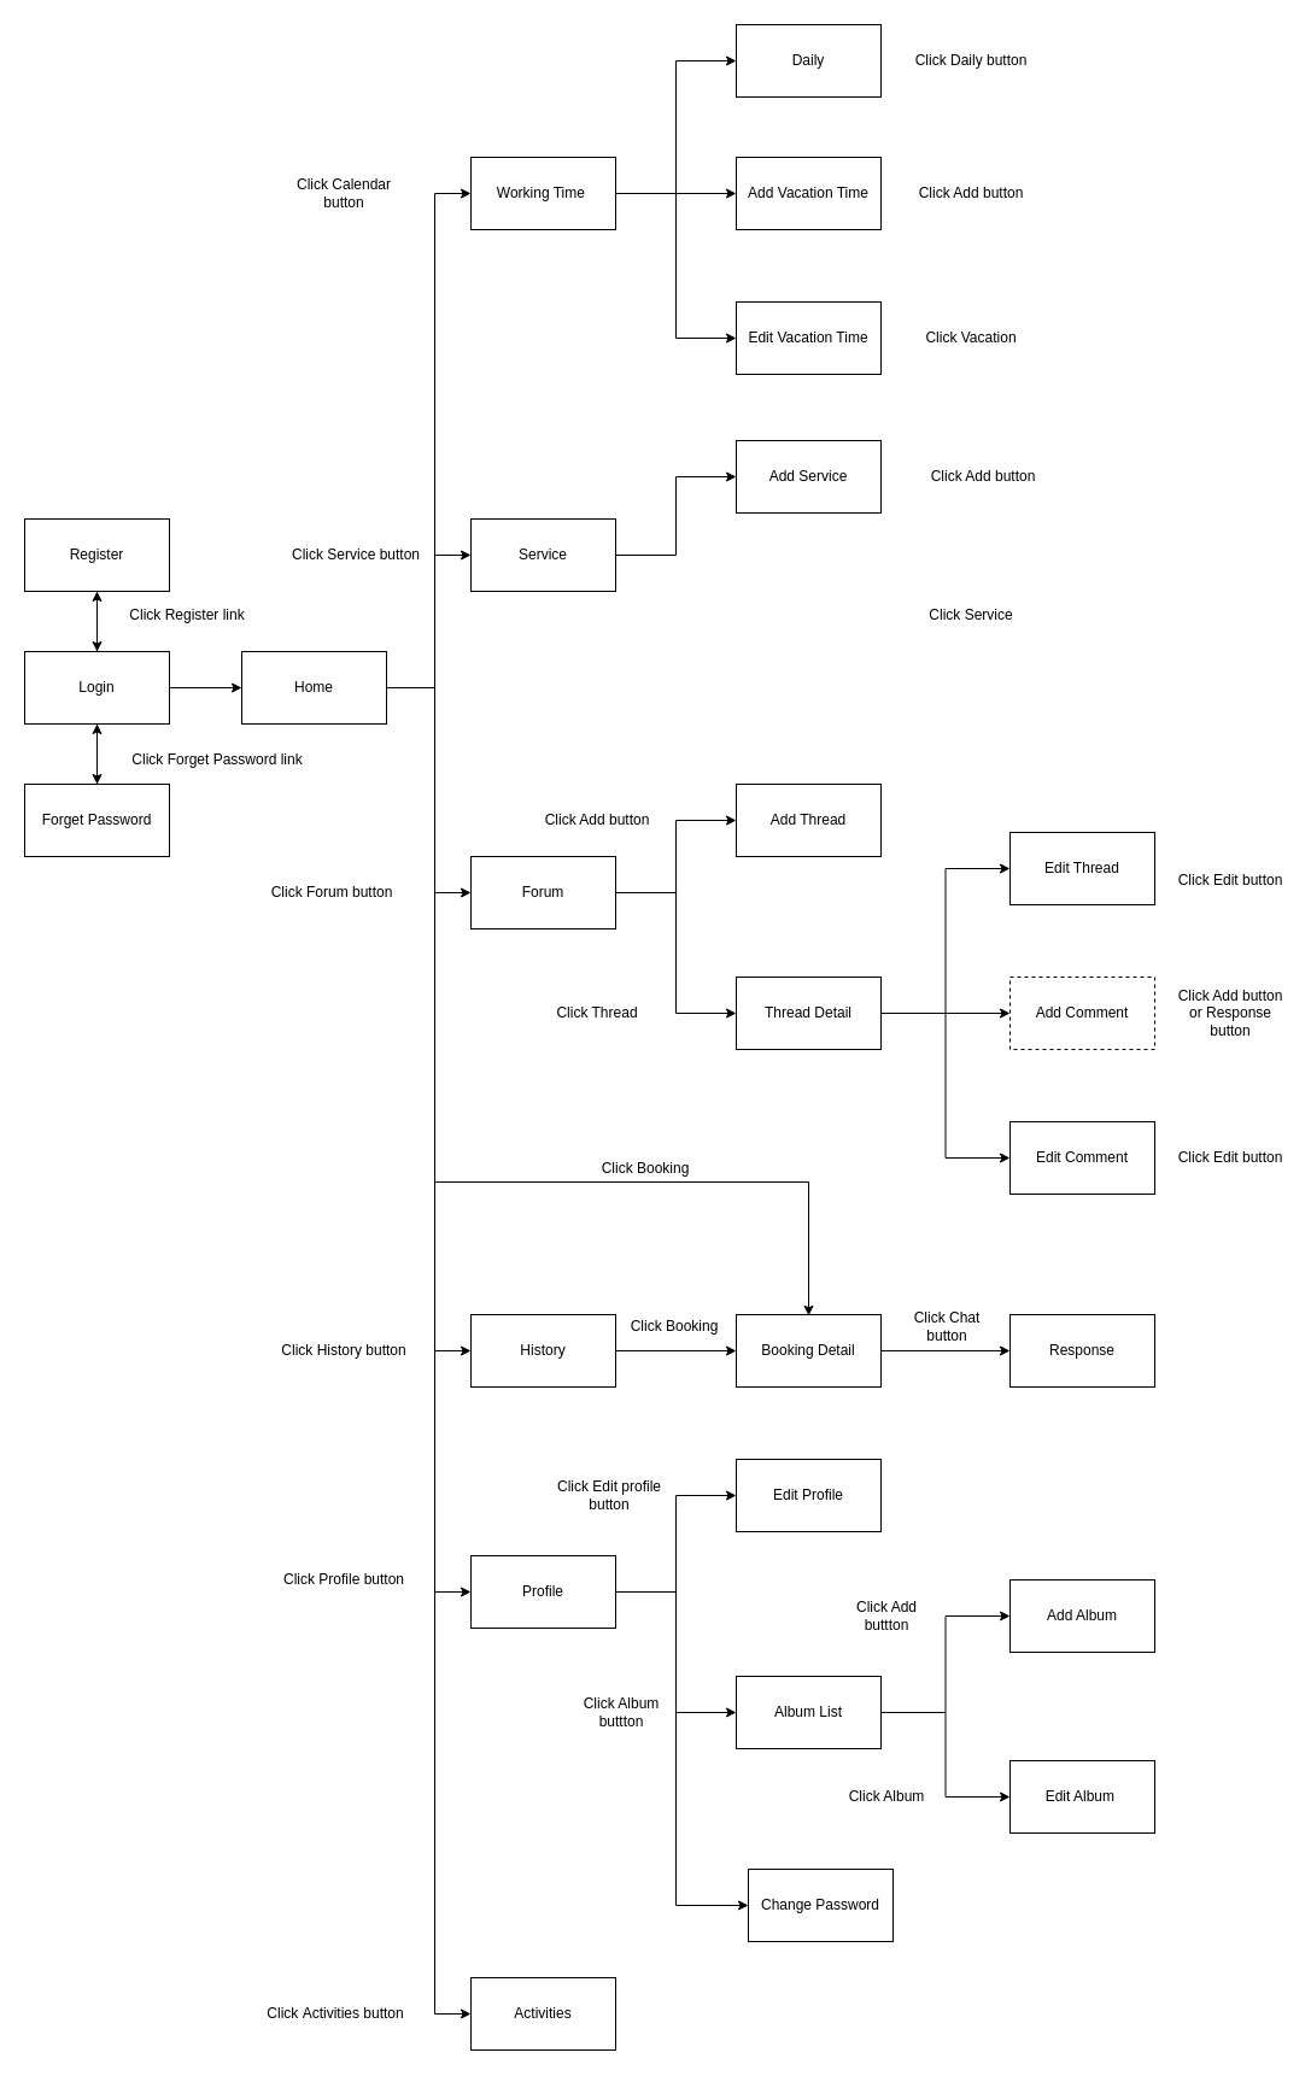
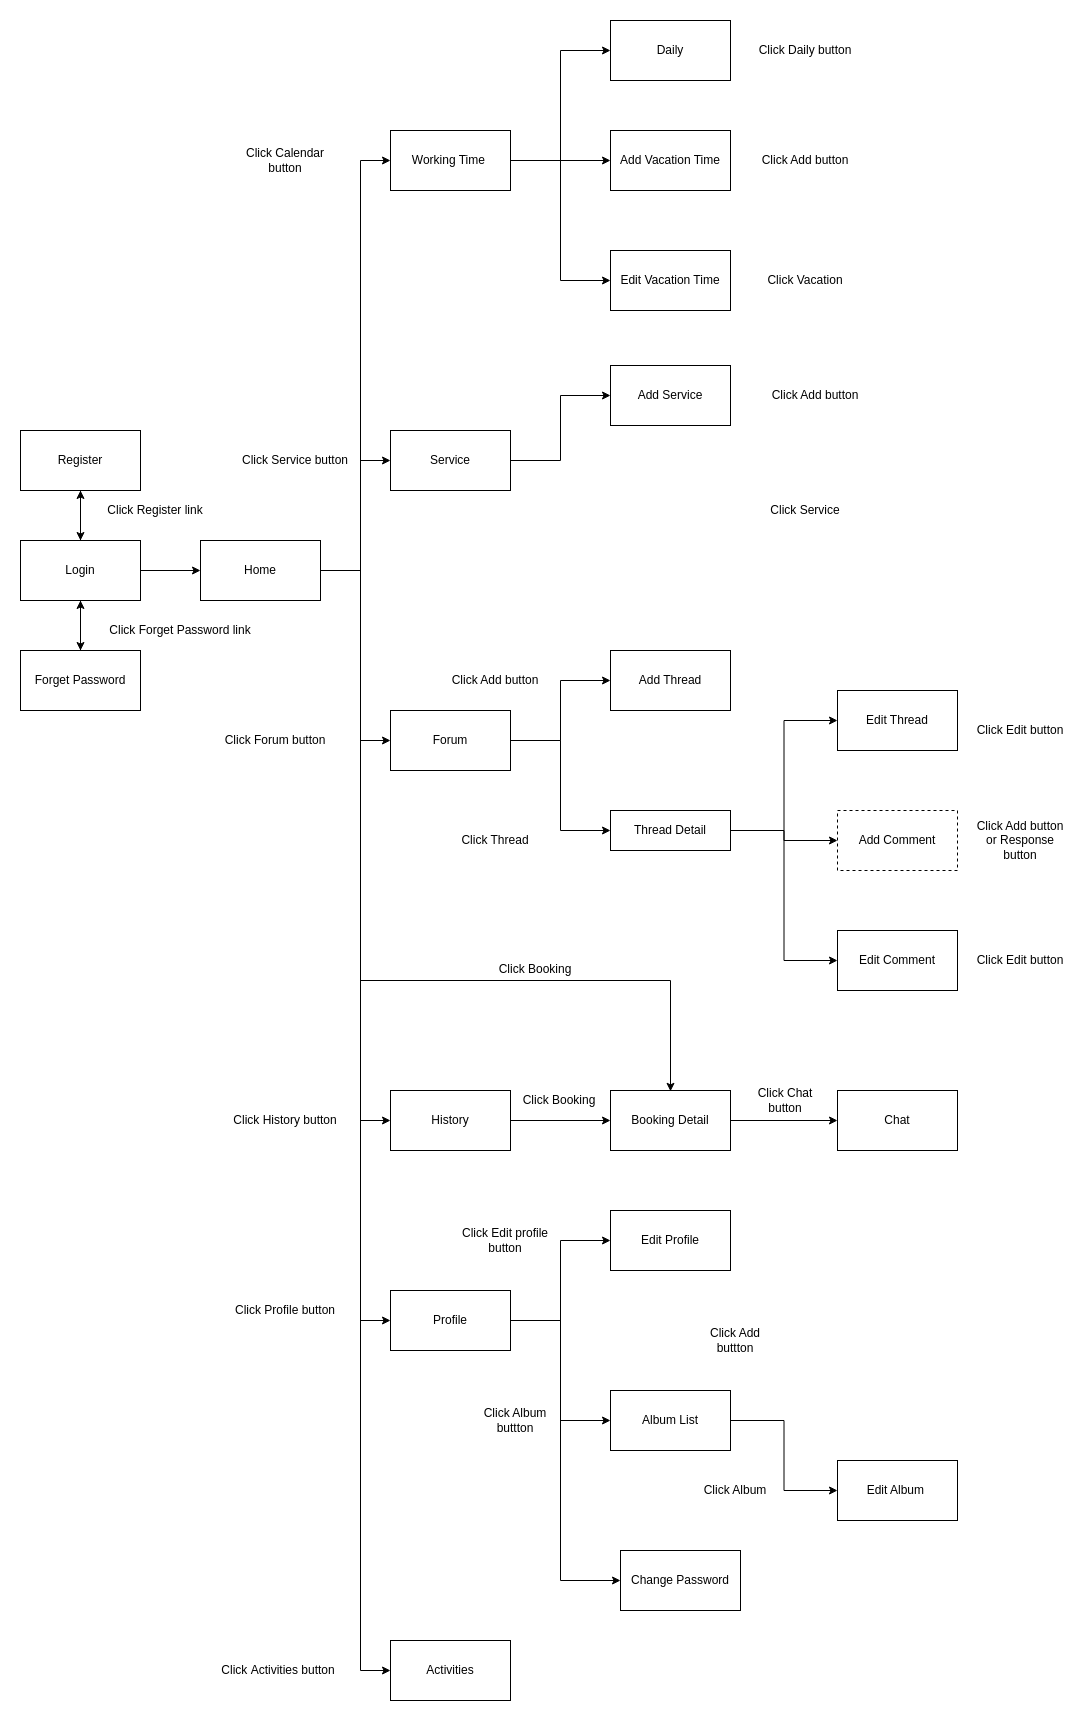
- <mxCell id="28" value="Thread Detail" style="rounded=0;whiteSpace=wrap;html=1;" parent="1" vertex="1"><mxGeometry x="610" y="810" width="120" height="60" as="geometry" /></mxCell>
+ <mxCell id="28" value="Thread Detail" style="rounded=0;whiteSpace=wrap;html=1;" parent="1" vertex="1"><mxGeometry x="610" y="810" width="120" height="40" as="geometry" /></mxCell>
- <mxCell id="77" value="Response" style="rounded=0;whiteSpace=wrap;html=1;" parent="1" vertex="1"><mxGeometry x="837" y="1090" width="120" height="60" as="geometry" /></mxCell>
+ <mxCell id="77" value="Chat" style="rounded=0;whiteSpace=wrap;html=1;" parent="1" vertex="1"><mxGeometry x="837" y="1090" width="120" height="60" as="geometry" /></mxCell>
- <mxCell id="52" value="Add Album" style="rounded=0;whiteSpace=wrap;html=1;" parent="1" vertex="1"><mxGeometry x="837" y="1310" width="120" height="60" as="geometry" /></mxCell>
- <mxCell id="39" style="edgeStyle=orthogonalEdgeStyle;rounded=0;orthogonalLoop=1;jettySize=auto;html=1;entryX=0;entryY=0.5;entryDx=0;entryDy=0;" parent="1" source="41" target="52" edge="1"><mxGeometry relative="1" as="geometry" /></mxCell>
